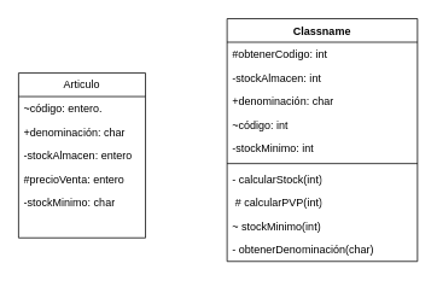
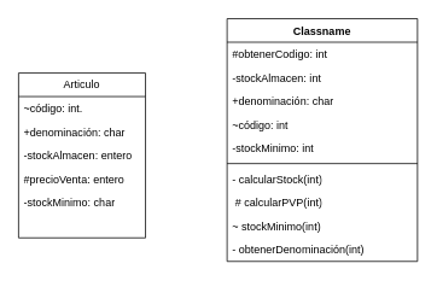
- <mxCell id="3" value="~código: entero." style="text;strokeColor=none;fillColor=none;align=left;verticalAlign=top;spacingLeft=4;spacingRight=4;overflow=hidden;rotatable=0;points=[[0,0.5],[1,0.5]];portConstraint=eastwest;whiteSpace=wrap;html=1;" vertex="1" parent="2"><mxGeometry y="26" width="140" height="26" as="geometry" /></mxCell>
+ <mxCell id="3" value="~código: int." style="text;strokeColor=none;fillColor=none;align=left;verticalAlign=top;spacingLeft=4;spacingRight=4;overflow=hidden;rotatable=0;points=[[0,0.5],[1,0.5]];portConstraint=eastwest;whiteSpace=wrap;html=1;" vertex="1" parent="2"><mxGeometry y="26" width="140" height="26" as="geometry" /></mxCell>
- <mxCell id="19" value="- obtenerDenominación(char)" style="text;strokeColor=none;fillColor=none;align=left;verticalAlign=top;spacingLeft=4;spacingRight=4;overflow=hidden;rotatable=0;points=[[0,0.5],[1,0.5]];portConstraint=eastwest;whiteSpace=wrap;html=1;" vertex="1" parent="9"><mxGeometry y="242" width="210" height="26" as="geometry" /></mxCell>
+ <mxCell id="19" value="- obtenerDenominación(int)" style="text;strokeColor=none;fillColor=none;align=left;verticalAlign=top;spacingLeft=4;spacingRight=4;overflow=hidden;rotatable=0;points=[[0,0.5],[1,0.5]];portConstraint=eastwest;whiteSpace=wrap;html=1;" vertex="1" parent="9"><mxGeometry y="242" width="210" height="26" as="geometry" /></mxCell>
